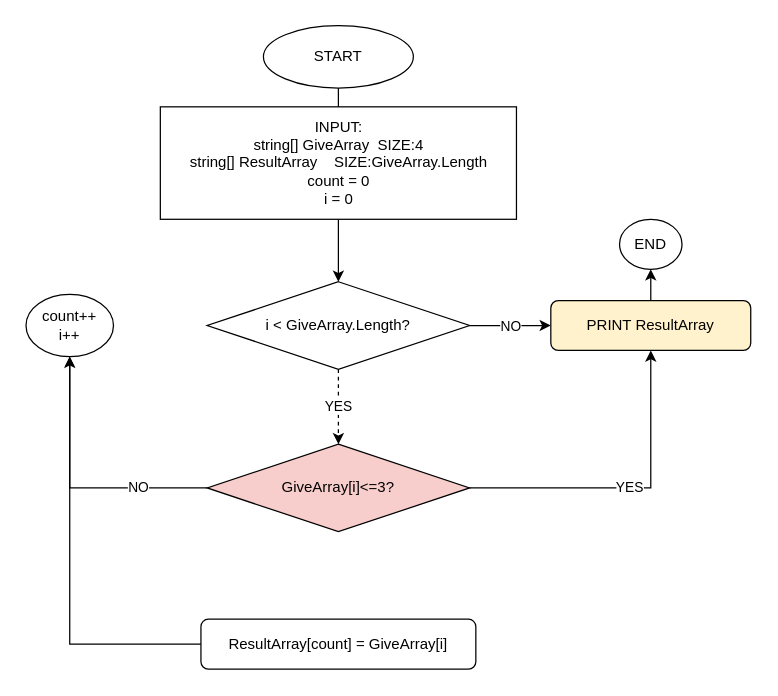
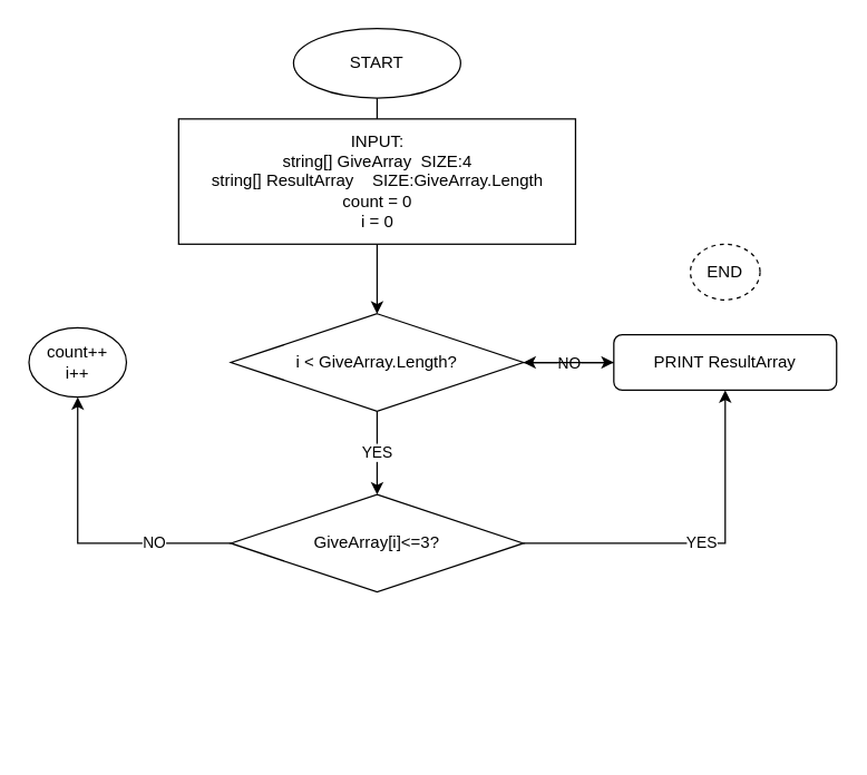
- <mxCell id="17" value="END" style="ellipse;whiteSpace=wrap;html=1;" vertex="1" parent="1"><mxGeometry x="495" y="175" width="50" height="40" as="geometry" /></mxCell>
+ <mxCell id="17" value="END" style="ellipse;whiteSpace=wrap;html=1;dashed=1;" vertex="1" parent="1"><mxGeometry x="495" y="175" width="50" height="40" as="geometry" /></mxCell>
- <mxCell id="15" style="edgeStyle=orthogonalEdgeStyle;rounded=0;orthogonalLoop=1;jettySize=auto;html=1;" edge="1" parent="1" source="16" target="17"><mxGeometry relative="1" as="geometry" /></mxCell>
+ <mxCell id="15" style="edgeStyle=orthogonalEdgeStyle;rounded=0;orthogonalLoop=1;jettySize=auto;html=1;" edge="1" parent="1" source="16" target="8"><mxGeometry relative="1" as="geometry" /></mxCell>
- <mxCell id="16" value="PRINT ResultArray" style="rounded=1;whiteSpace=wrap;html=1;fillColor=#fff2cc;" vertex="1" parent="1"><mxGeometry x="440" y="240" width="160" height="40" as="geometry" /></mxCell>
+ <mxCell id="16" value="PRINT ResultArray" style="rounded=1;whiteSpace=wrap;html=1;" vertex="1" parent="1"><mxGeometry x="440" y="240" width="160" height="40" as="geometry" /></mxCell>
- <mxCell id="6" value="YES" style="edgeStyle=orthogonalEdgeStyle;rounded=0;orthogonalLoop=1;jettySize=auto;html=1;entryX=0.5;entryY=0;entryDx=0;entryDy=0;dashed=1;" edge="1" parent="1" source="8" target="11"><mxGeometry relative="1" as="geometry" /></mxCell>
+ <mxCell id="6" value="YES" style="edgeStyle=orthogonalEdgeStyle;rounded=0;orthogonalLoop=1;jettySize=auto;html=1;entryX=0.5;entryY=0;entryDx=0;entryDy=0;" edge="1" parent="1" source="8" target="11"><mxGeometry relative="1" as="geometry" /></mxCell>
- <mxCell id="10" value="NO" style="edgeStyle=orthogonalEdgeStyle;rounded=0;orthogonalLoop=1;jettySize=auto;html=1;entryX=0.5;entryY=1;entryDx=0;entryDy=0;endArrow=open;" edge="1" parent="1" source="11" target="14"><mxGeometry x="-0.488" relative="1" as="geometry"><mxPoint x="50" y="390" as="targetPoint" /><mxPoint as="offset" /></mxGeometry></mxCell>
+ <mxCell id="10" value="NO" style="edgeStyle=orthogonalEdgeStyle;rounded=0;orthogonalLoop=1;jettySize=auto;html=1;entryX=0.5;entryY=1;entryDx=0;entryDy=0;" edge="1" parent="1" source="11" target="14"><mxGeometry x="-0.488" relative="1" as="geometry"><mxPoint x="50" y="390" as="targetPoint" /><mxPoint as="offset" /></mxGeometry></mxCell>
- <mxCell id="11" value="GiveArray[i]&amp;lt;=3?" style="rhombus;whiteSpace=wrap;html=1;fillColor=#f8cecc;" vertex="1" parent="1"><mxGeometry x="165" y="355" width="210" height="70" as="geometry" /></mxCell>
+ <mxCell id="11" value="GiveArray[i]&amp;lt;=3?" style="rhombus;whiteSpace=wrap;html=1;" vertex="1" parent="1"><mxGeometry x="165" y="355" width="210" height="70" as="geometry" /></mxCell>
- <mxCell id="12" style="edgeStyle=orthogonalEdgeStyle;rounded=0;orthogonalLoop=1;jettySize=auto;html=1;entryX=0.5;entryY=1;entryDx=0;entryDy=0;" edge="1" parent="1" source="13" target="14"><mxGeometry relative="1" as="geometry"><mxPoint x="60" y="325" as="targetPoint" /><Array as="points"><mxPoint x="55" y="515" /></Array></mxGeometry></mxCell>
- <mxCell id="13" value="ResultArray[count] = GiveArray[i]" style="rounded=1;whiteSpace=wrap;html=1;" vertex="1" parent="1"><mxGeometry x="160" y="495" width="220" height="40" as="geometry" /></mxCell>
